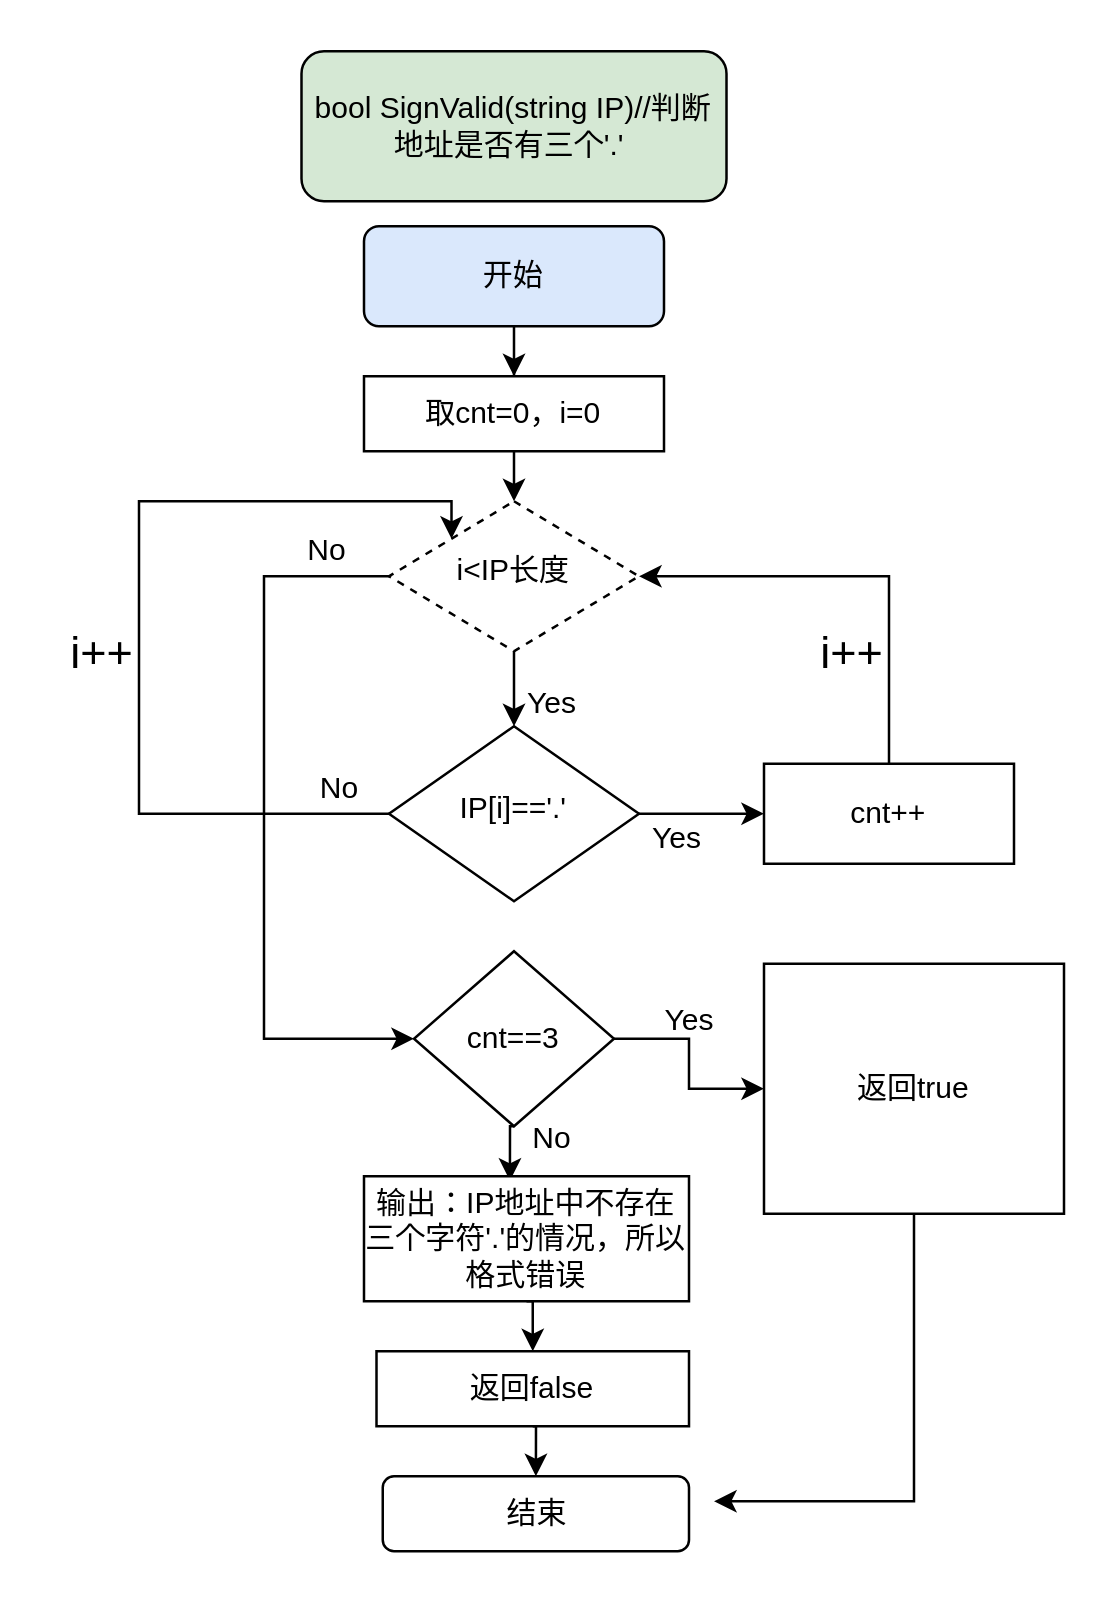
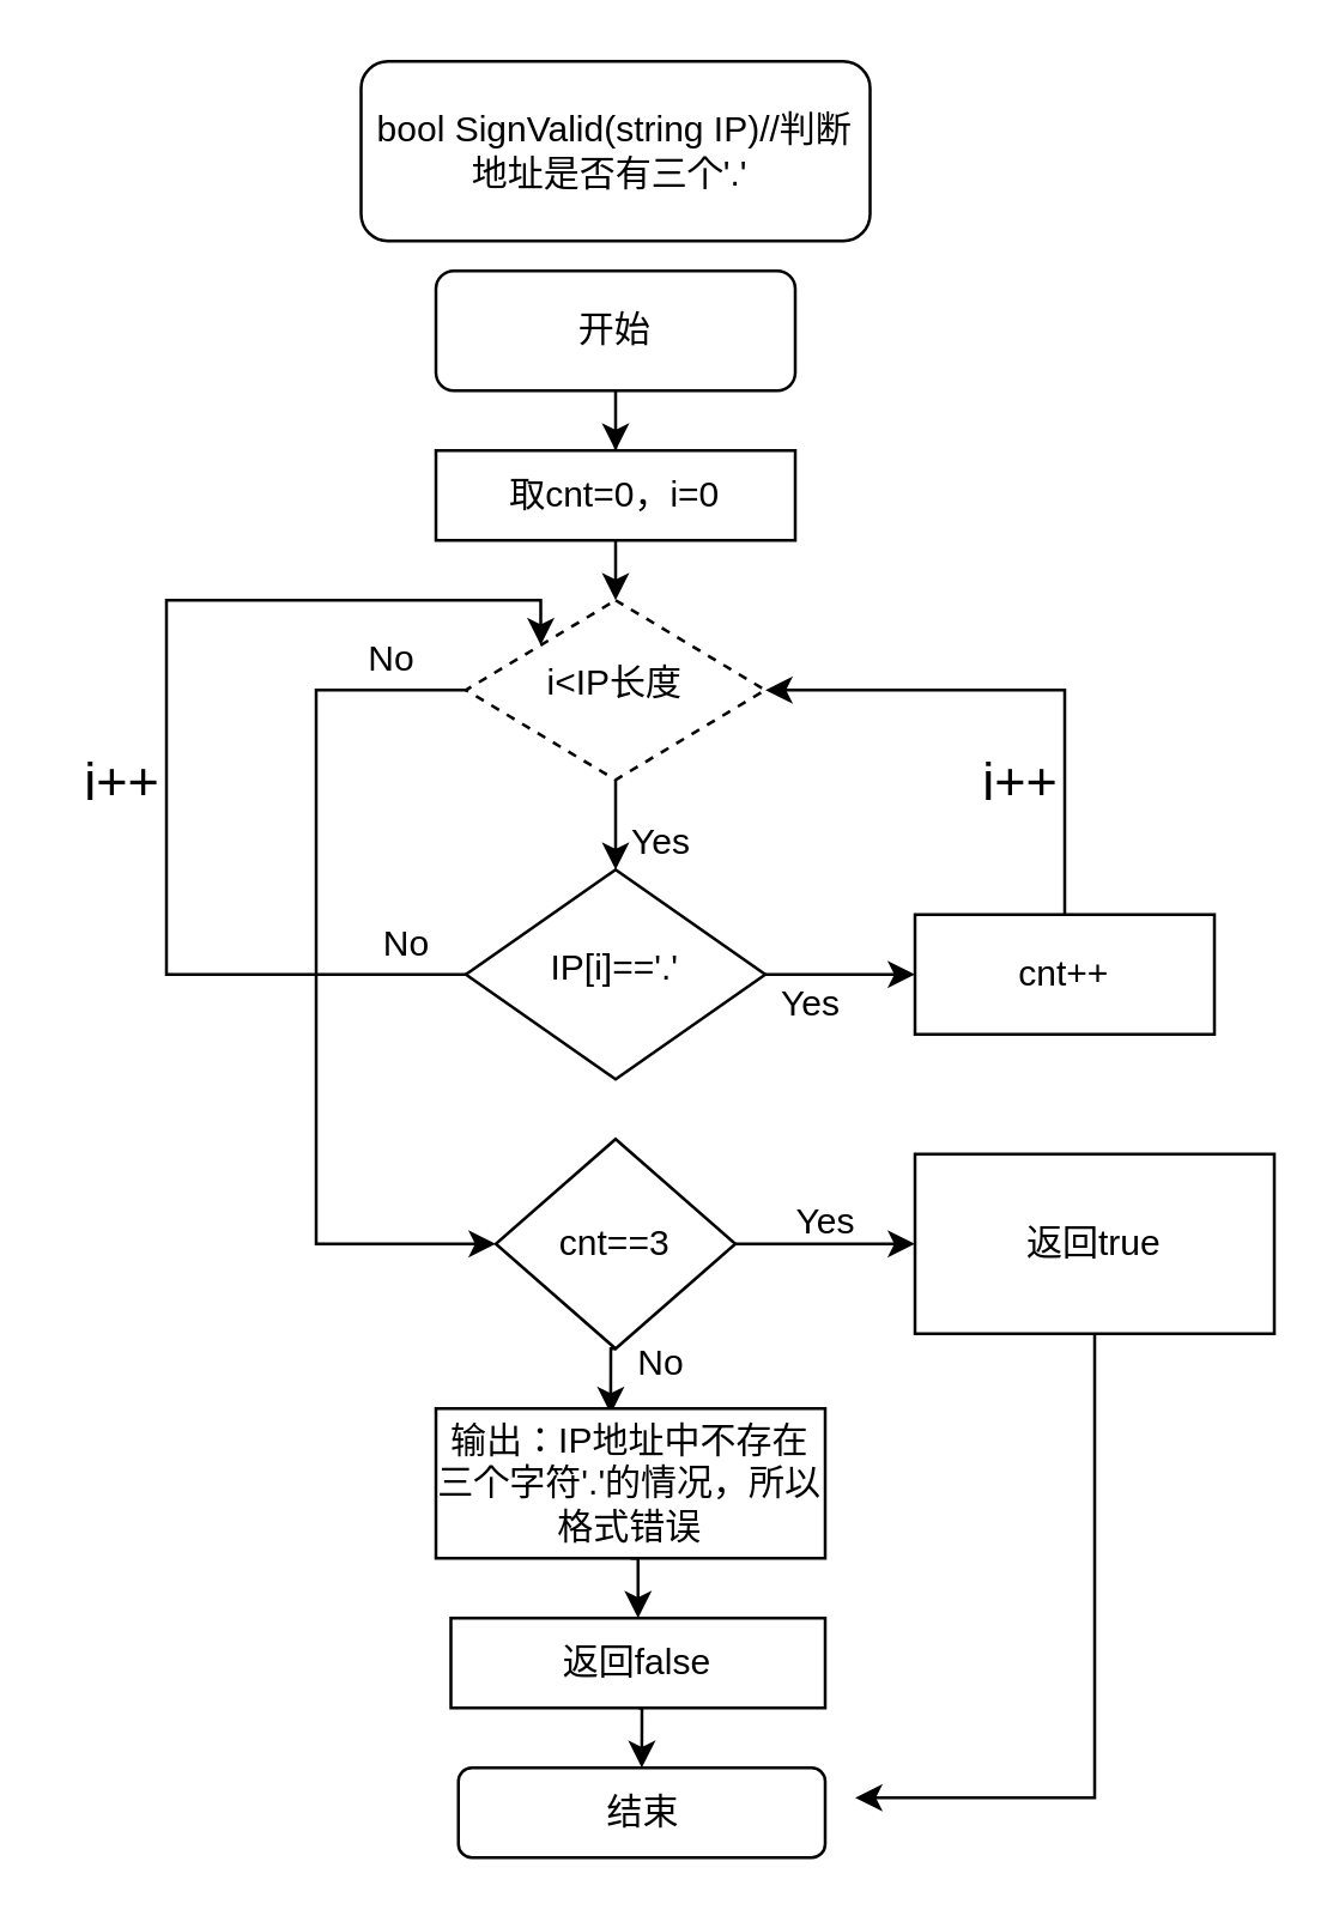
- <mxCell id="11" value="bool SignValid(string IP)//判断地址是否有三个'.'&amp;nbsp;" style="rounded=1;whiteSpace=wrap;html=1;fillColor=#d5e8d4;" vertex="1" parent="1"><mxGeometry x="120" y="20" width="170" height="60" as="geometry" /></mxCell>
+ <mxCell id="11" value="bool SignValid(string IP)//判断地址是否有三个'.'&amp;nbsp;" style="rounded=1;whiteSpace=wrap;html=1;" vertex="1" parent="1"><mxGeometry x="120" y="20" width="170" height="60" as="geometry" /></mxCell>
- <mxCell id="3" value="开始" style="rounded=1;whiteSpace=wrap;html=1;fontSize=12;glass=0;strokeWidth=1;shadow=0;fillColor=#dae8fc;" parent="1" vertex="1"><mxGeometry x="145" y="90" width="120" height="40" as="geometry" /></mxCell>
+ <mxCell id="3" value="开始" style="rounded=1;whiteSpace=wrap;html=1;fontSize=12;glass=0;strokeWidth=1;shadow=0;" parent="1" vertex="1"><mxGeometry x="145" y="90" width="120" height="40" as="geometry" /></mxCell>
- <mxCell id="28" value="返回true" style="rounded=0;whiteSpace=wrap;html=1;" vertex="1" parent="1"><mxGeometry x="305" y="385" width="120" height="100" as="geometry" /></mxCell>
+ <mxCell id="28" value="返回true" style="rounded=0;whiteSpace=wrap;html=1;" vertex="1" parent="1"><mxGeometry x="305" y="385" width="120" height="60" as="geometry" /></mxCell>
